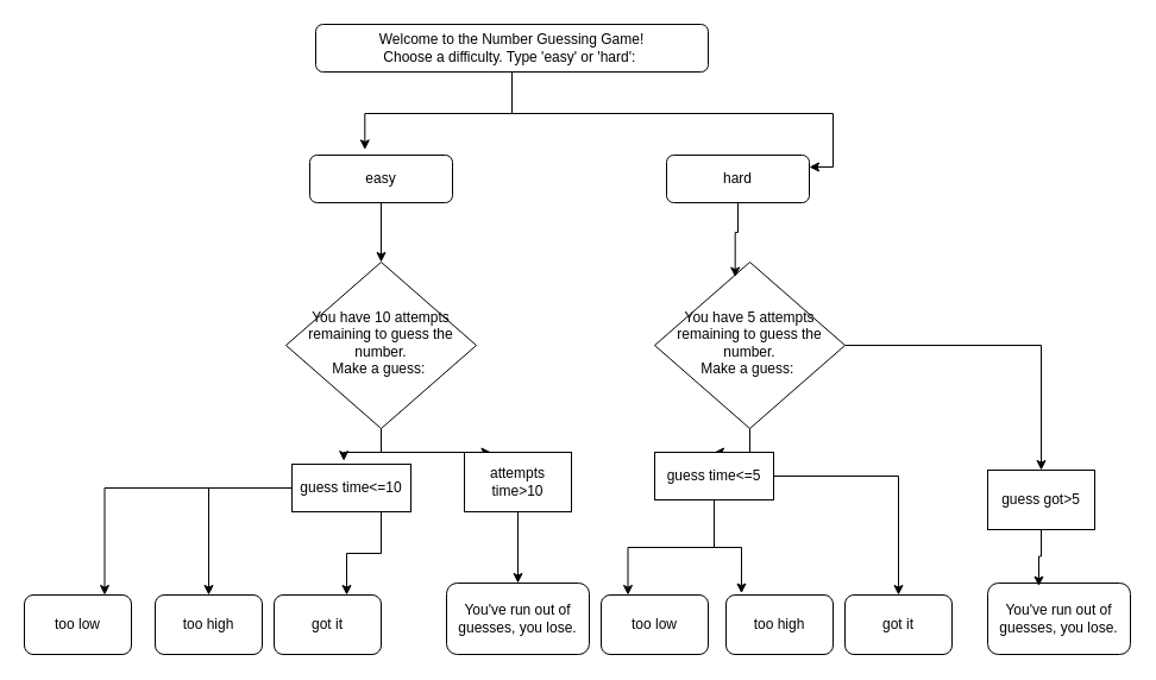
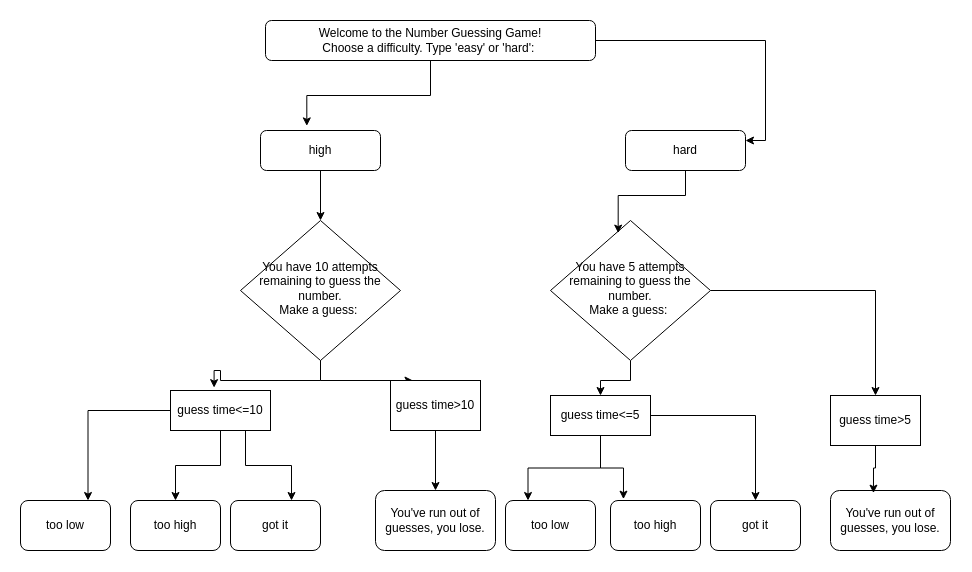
- <mxCell id="9" value="easy" style="rounded=1;whiteSpace=wrap;html=1;fontSize=12;glass=0;strokeWidth=1;shadow=0;" parent="1" vertex="1"><mxGeometry x="260" y="130" width="120" height="40" as="geometry" /></mxCell>
+ <mxCell id="9" value="high" style="rounded=1;whiteSpace=wrap;html=1;fontSize=12;glass=0;strokeWidth=1;shadow=0;" parent="1" vertex="1"><mxGeometry x="260" y="130" width="120" height="40" as="geometry" /></mxCell>
- <mxCell id="6" value="hard" style="rounded=1;whiteSpace=wrap;html=1;fontSize=12;glass=0;strokeWidth=1;shadow=0;" vertex="1" parent="1"><mxGeometry x="560" y="130" width="120" height="40" as="geometry" /></mxCell>
+ <mxCell id="6" value="hard" style="rounded=1;whiteSpace=wrap;html=1;fontSize=12;glass=0;strokeWidth=1;shadow=0;" vertex="1" parent="1"><mxGeometry x="625" y="130" width="120" height="40" as="geometry" /></mxCell>
- <mxCell id="28" value="guess time&amp;lt;=5" style="rounded=0;whiteSpace=wrap;html=1;" vertex="1" parent="1"><mxGeometry x="550" y="380" width="100" height="40" as="geometry" /></mxCell>
+ <mxCell id="28" value="guess time&amp;lt;=5" style="rounded=0;whiteSpace=wrap;html=1;" vertex="1" parent="1"><mxGeometry x="550" y="395" width="100" height="40" as="geometry" /></mxCell>
- <mxCell id="15" value="attempts time&amp;gt;10" style="rounded=0;whiteSpace=wrap;html=1;" vertex="1" parent="1"><mxGeometry x="390" y="380" width="90" height="50" as="geometry" /></mxCell>
+ <mxCell id="15" value="guess time&amp;gt;10" style="rounded=0;whiteSpace=wrap;html=1;" vertex="1" parent="1"><mxGeometry x="390" y="380" width="90" height="50" as="geometry" /></mxCell>
- <mxCell id="13" value="guess time&amp;lt;=10" style="rounded=0;whiteSpace=wrap;html=1;" vertex="1" parent="1"><mxGeometry x="245" y="390" width="100" height="40" as="geometry" /></mxCell>
+ <mxCell id="13" value="guess time&amp;lt;=10" style="rounded=0;whiteSpace=wrap;html=1;" vertex="1" parent="1"><mxGeometry x="170" y="390" width="100" height="40" as="geometry" /></mxCell>
- <mxCell id="29" value="guess got&amp;gt;5" style="rounded=0;whiteSpace=wrap;html=1;" vertex="1" parent="1"><mxGeometry x="830" y="395" width="90" height="50" as="geometry" /></mxCell>
+ <mxCell id="29" value="guess time&amp;gt;5" style="rounded=0;whiteSpace=wrap;html=1;" vertex="1" parent="1"><mxGeometry x="830" y="395" width="90" height="50" as="geometry" /></mxCell>
